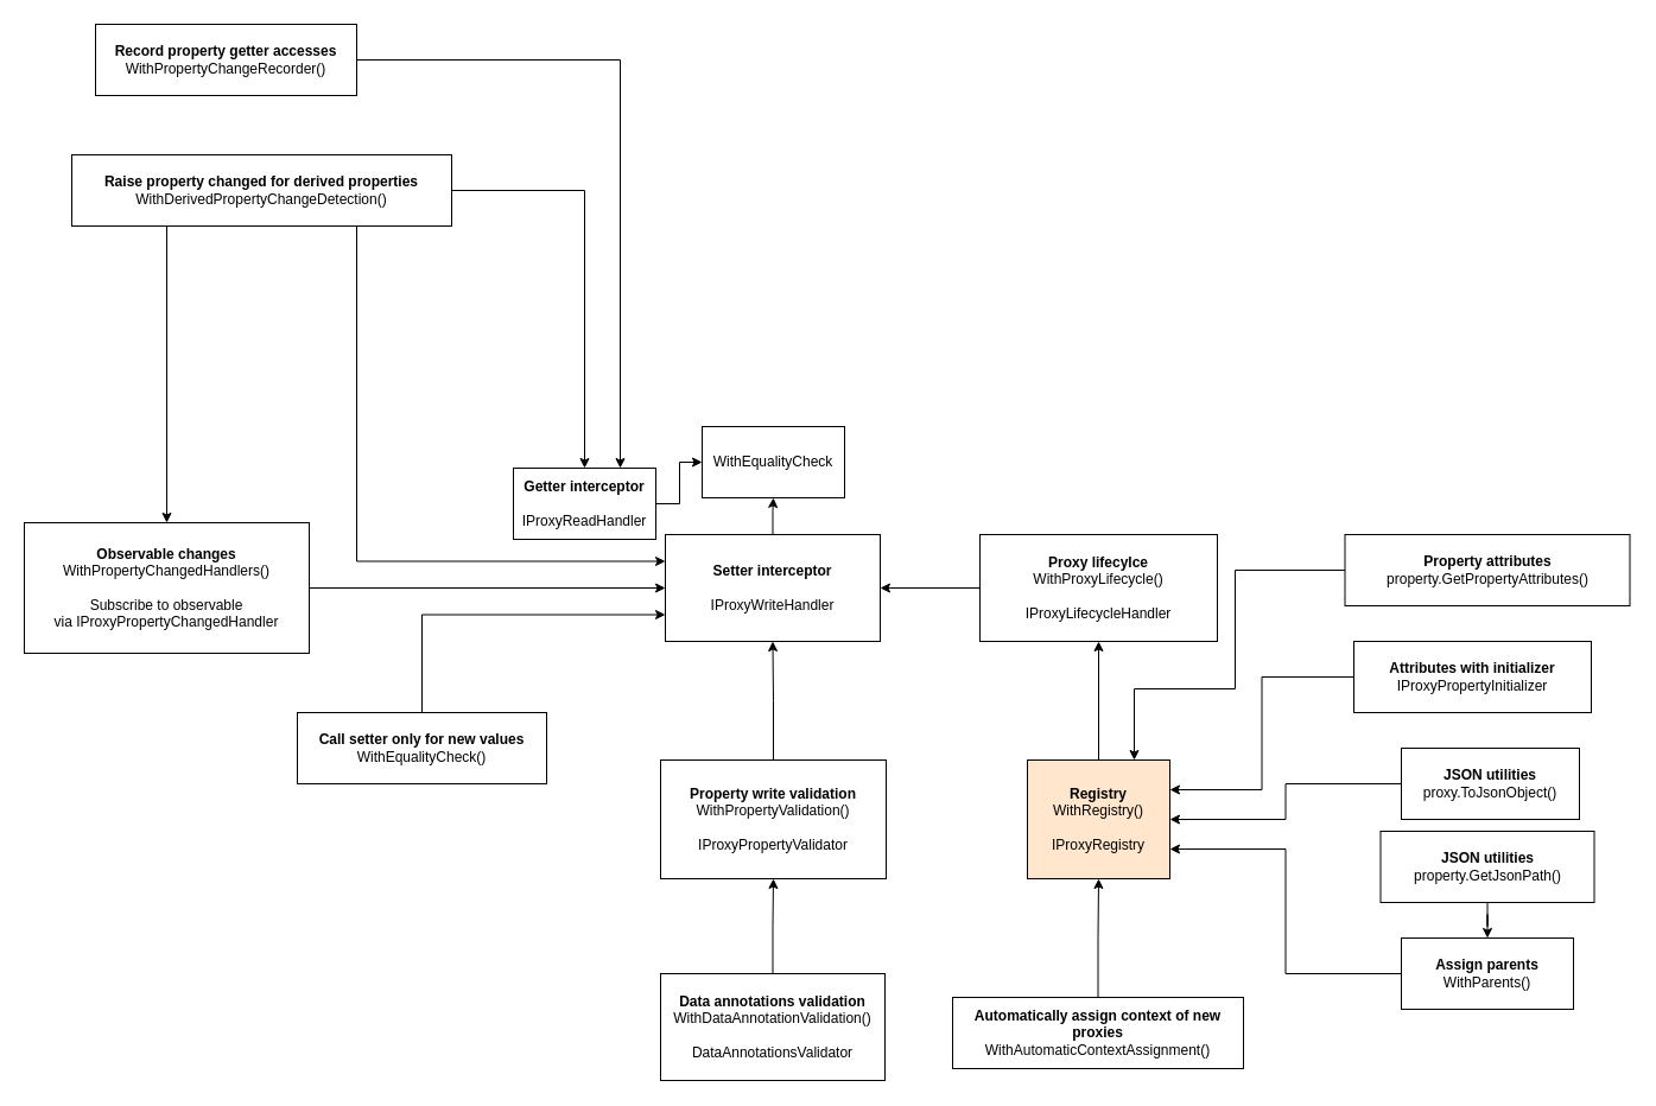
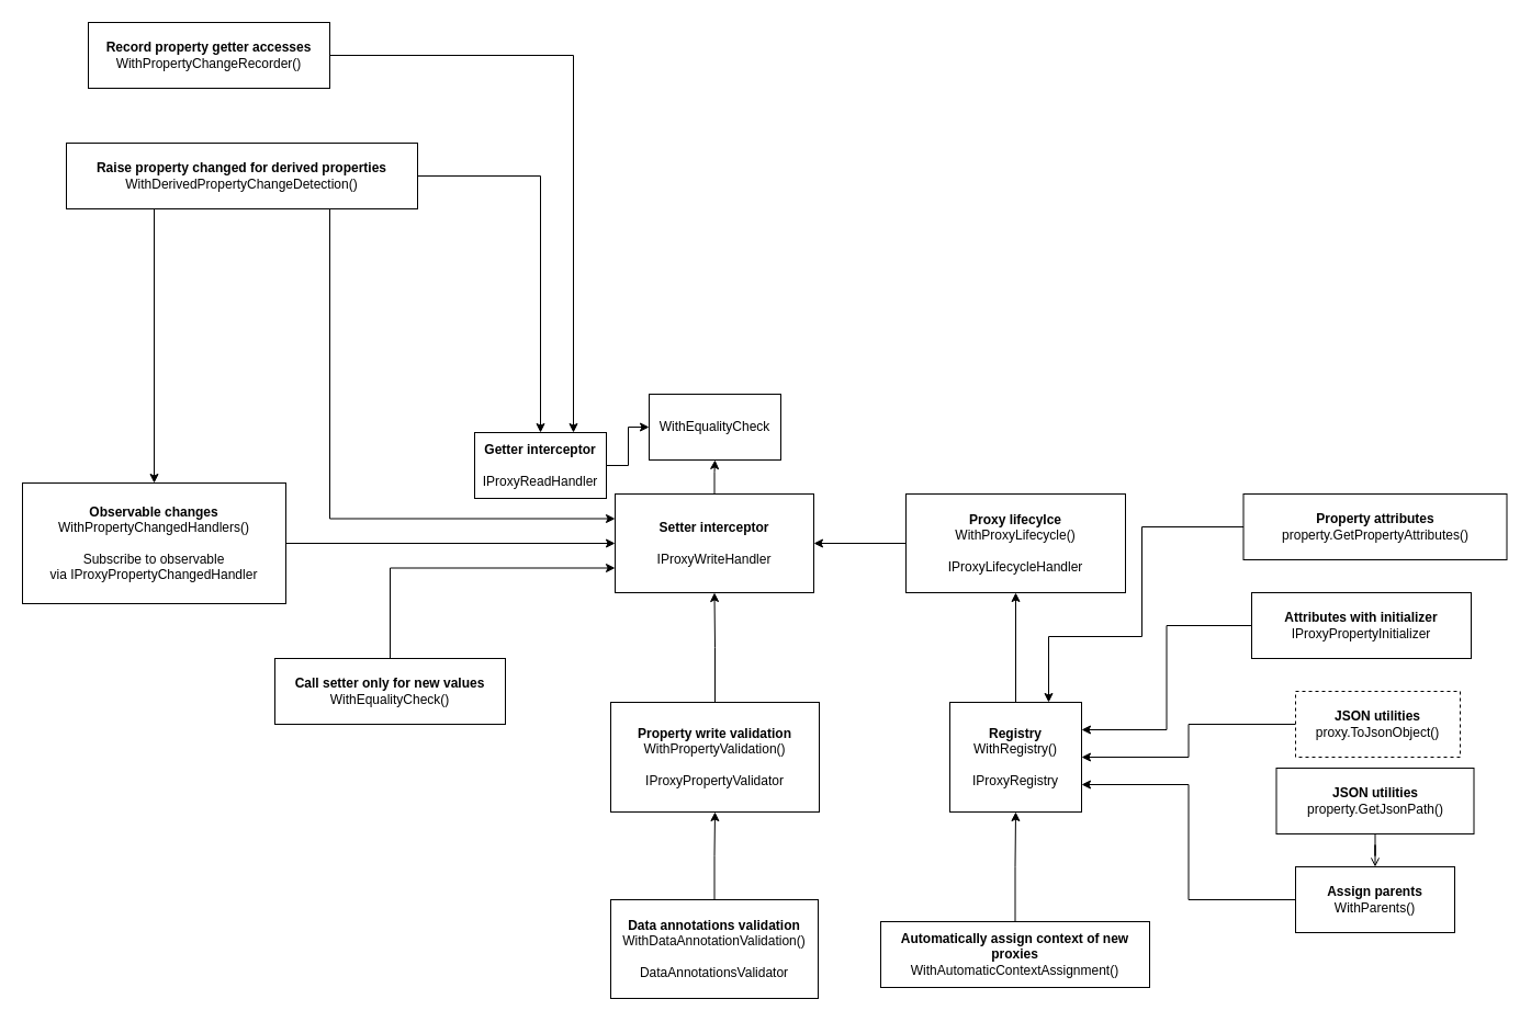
- <mxCell id="34" value="&lt;b&gt;JSON utilities&lt;/b&gt;&lt;div&gt;proxy.ToJsonObject()&lt;/div&gt;" style="whiteSpace=wrap;html=1;" parent="1" vertex="1"><mxGeometry x="1180" y="630" width="150" height="60" as="geometry" /></mxCell>
+ <mxCell id="34" value="&lt;b&gt;JSON utilities&lt;/b&gt;&lt;div&gt;proxy.ToJsonObject()&lt;/div&gt;" style="whiteSpace=wrap;html=1;dashed=1;" parent="1" vertex="1"><mxGeometry x="1180" y="630" width="150" height="60" as="geometry" /></mxCell>
- <mxCell id="10" value="&lt;b&gt;Registry&lt;/b&gt;&lt;div&gt;WithRegistry()&lt;/div&gt;&lt;div&gt;&lt;br&gt;&lt;div&gt;IProxyRegistry&lt;br&gt;&lt;/div&gt;&lt;/div&gt;" style="rounded=0;whiteSpace=wrap;html=1;fillColor=#ffe6cc;" parent="1" vertex="1"><mxGeometry x="865" y="640" width="120" height="100" as="geometry" /></mxCell>
+ <mxCell id="10" value="&lt;b&gt;Registry&lt;/b&gt;&lt;div&gt;WithRegistry()&lt;/div&gt;&lt;div&gt;&lt;br&gt;&lt;div&gt;IProxyRegistry&lt;br&gt;&lt;/div&gt;&lt;/div&gt;" style="rounded=0;whiteSpace=wrap;html=1;" parent="1" vertex="1"><mxGeometry x="865" y="640" width="120" height="100" as="geometry" /></mxCell>
- <mxCell id="29" style="edgeStyle=orthogonalEdgeStyle;rounded=0;orthogonalLoop=1;jettySize=auto;html=1;entryX=0.5;entryY=0;entryDx=0;entryDy=0;" parent="1" source="30" target="16" edge="1"><mxGeometry relative="1" as="geometry" /></mxCell>
+ <mxCell id="29" style="edgeStyle=orthogonalEdgeStyle;rounded=0;orthogonalLoop=1;jettySize=auto;html=1;entryX=0.5;entryY=0;entryDx=0;entryDy=0;endArrow=open;" parent="1" source="30" target="16" edge="1"><mxGeometry relative="1" as="geometry" /></mxCell>
